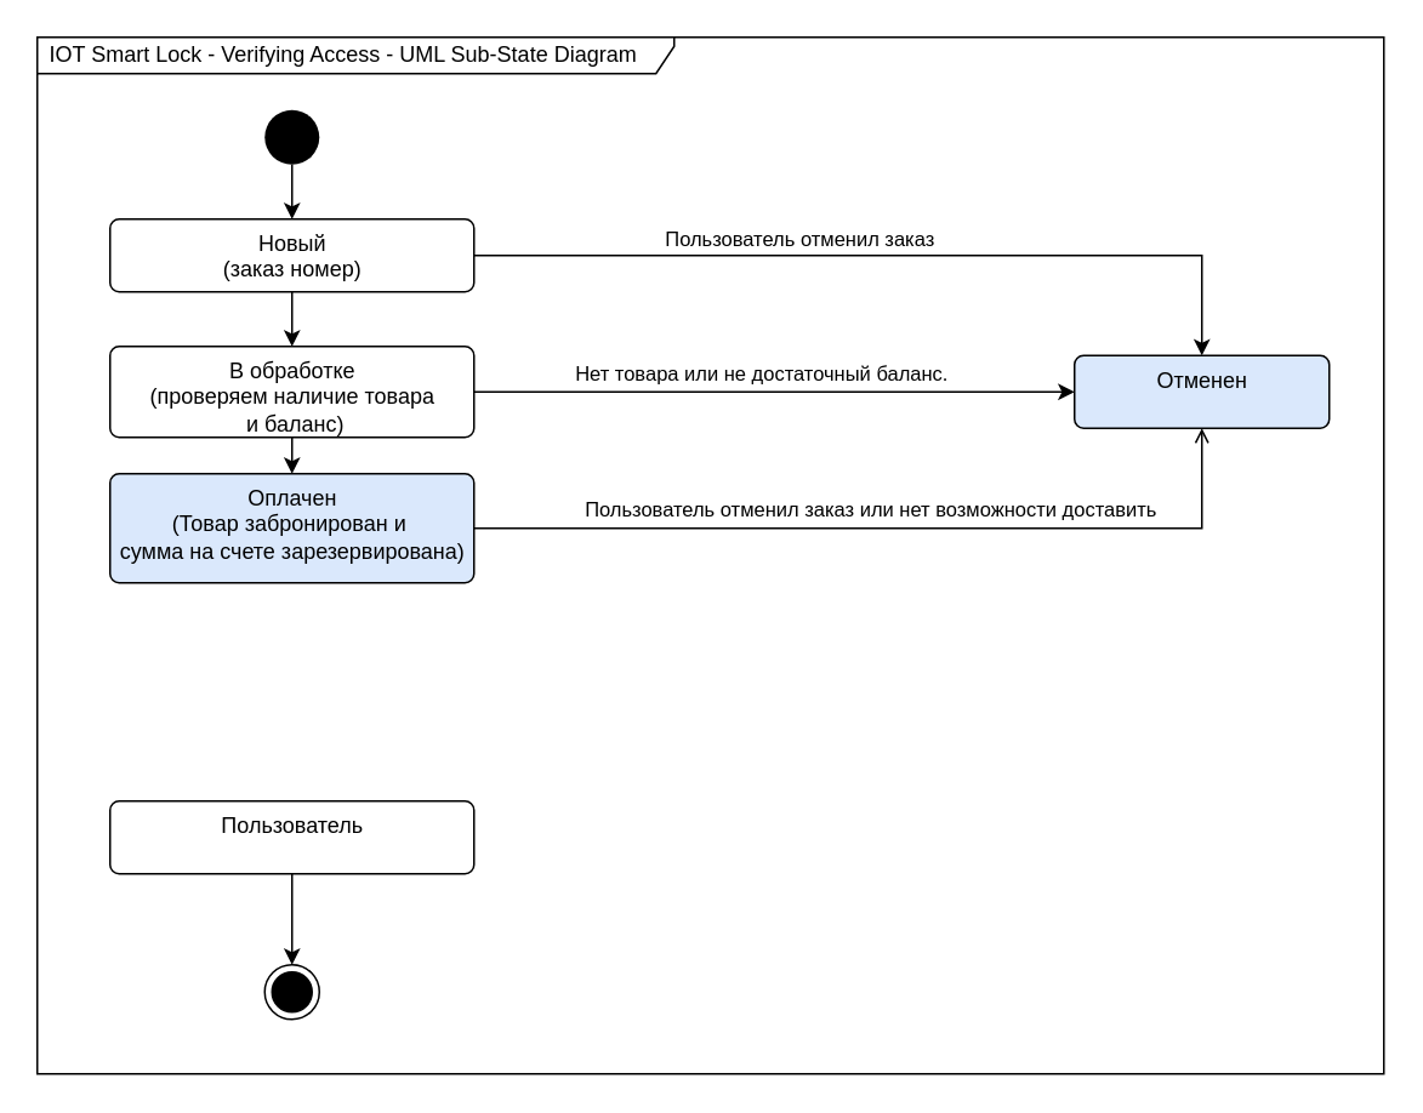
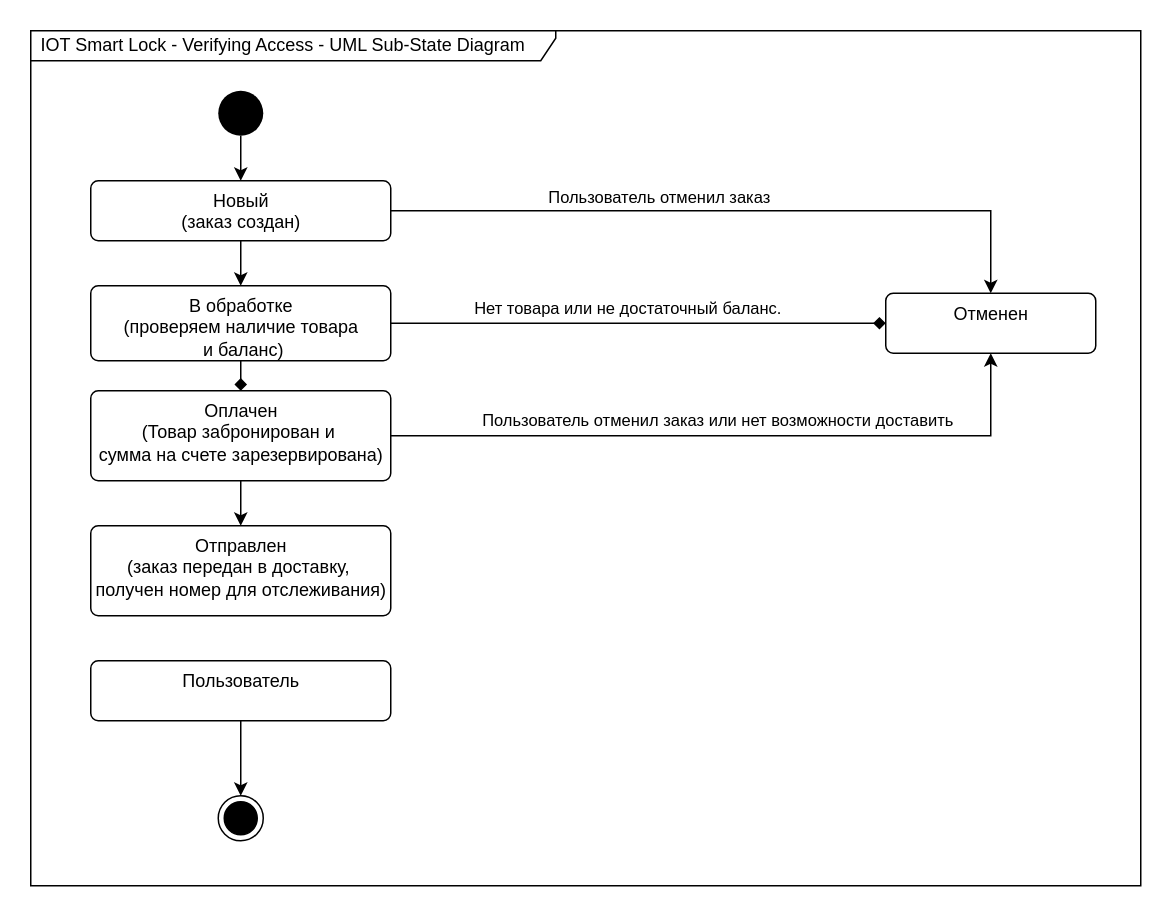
- <mxCell id="8" value="Новый&lt;br&gt;(заказ номер)" style="html=1;align=center;verticalAlign=top;rounded=1;absoluteArcSize=1;arcSize=10;dashed=0;" parent="1" vertex="1"><mxGeometry x="60" y="120" width="200" height="40" as="geometry" /></mxCell>
+ <mxCell id="8" value="Новый&lt;br&gt;(заказ создан)" style="html=1;align=center;verticalAlign=top;rounded=1;absoluteArcSize=1;arcSize=10;dashed=0;" parent="1" vertex="1"><mxGeometry x="60" y="120" width="200" height="40" as="geometry" /></mxCell>
- <mxCell id="15" value="Нет товара или не достаточный баланс." style="edgeStyle=orthogonalEdgeStyle;rounded=0;orthogonalLoop=1;jettySize=auto;html=1;entryX=0;entryY=0.5;entryDx=0;entryDy=0;exitX=1;exitY=0.5;exitDx=0;exitDy=0;" edge="1" parent="1" source="9" target="12"><mxGeometry x="-0.043" y="10" relative="1" as="geometry"><mxPoint as="offset" /><mxPoint x="570" y="140" as="sourcePoint" /><mxPoint x="181" y="511" as="targetPoint" /><Array as="points" /></mxGeometry></mxCell>
+ <mxCell id="15" value="Нет товара или не достаточный баланс." style="edgeStyle=orthogonalEdgeStyle;rounded=0;orthogonalLoop=1;jettySize=auto;html=1;entryX=0;entryY=0.5;entryDx=0;entryDy=0;exitX=1;exitY=0.5;exitDx=0;exitDy=0;endArrow=diamond;" edge="1" parent="1" source="9" target="12"><mxGeometry x="-0.043" y="10" relative="1" as="geometry"><mxPoint as="offset" /><mxPoint x="570" y="140" as="sourcePoint" /><mxPoint x="181" y="511" as="targetPoint" /><Array as="points" /></mxGeometry></mxCell>
- <mxCell id="12" value="Отменен" style="html=1;align=center;verticalAlign=top;rounded=1;absoluteArcSize=1;arcSize=10;dashed=0;fillColor=#dae8fc;" parent="1" vertex="1"><mxGeometry x="590" y="195" width="140" height="40" as="geometry" /></mxCell>
+ <mxCell id="12" value="Отменен" style="html=1;align=center;verticalAlign=top;rounded=1;absoluteArcSize=1;arcSize=10;dashed=0;" parent="1" vertex="1"><mxGeometry x="590" y="195" width="140" height="40" as="geometry" /></mxCell>
- <mxCell id="17" value="Пользователь отменил заказ или нет возможности доставить" style="edgeStyle=orthogonalEdgeStyle;rounded=0;orthogonalLoop=1;jettySize=auto;html=1;entryX=0.5;entryY=1;entryDx=0;entryDy=0;exitX=1;exitY=0.5;exitDx=0;exitDy=0;endArrow=open;" edge="1" parent="1" source="11" target="12"><mxGeometry x="-0.043" y="10" relative="1" as="geometry"><mxPoint as="offset" /><mxPoint x="290" y="405" as="sourcePoint" /><mxPoint x="690" y="400" as="targetPoint" /><Array as="points"><mxPoint x="660" y="290" /></Array></mxGeometry></mxCell>
+ <mxCell id="17" value="Пользователь отменил заказ или нет возможности доставить" style="edgeStyle=orthogonalEdgeStyle;rounded=0;orthogonalLoop=1;jettySize=auto;html=1;entryX=0.5;entryY=1;entryDx=0;entryDy=0;exitX=1;exitY=0.5;exitDx=0;exitDy=0;" edge="1" parent="1" source="11" target="12"><mxGeometry x="-0.043" y="10" relative="1" as="geometry"><mxPoint as="offset" /><mxPoint x="290" y="405" as="sourcePoint" /><mxPoint x="690" y="400" as="targetPoint" /><Array as="points"><mxPoint x="660" y="290" /></Array></mxGeometry></mxCell>
- <mxCell id="16" value="" style="edgeStyle=orthogonalEdgeStyle;rounded=0;orthogonalLoop=1;jettySize=auto;html=1;exitX=0.5;exitY=1;exitDx=0;exitDy=0;entryX=0.5;entryY=0;entryDx=0;entryDy=0;" edge="1" parent="1" source="9" target="11"><mxGeometry x="-0.259" y="20" relative="1" as="geometry"><mxPoint as="offset" /><mxPoint x="170" y="170" as="sourcePoint" /><mxPoint x="170" y="280" as="targetPoint" /></mxGeometry></mxCell>
+ <mxCell id="16" value="" style="edgeStyle=orthogonalEdgeStyle;rounded=0;orthogonalLoop=1;jettySize=auto;html=1;exitX=0.5;exitY=1;exitDx=0;exitDy=0;entryX=0.5;entryY=0;entryDx=0;entryDy=0;endArrow=diamond;" edge="1" parent="1" source="9" target="11"><mxGeometry x="-0.259" y="20" relative="1" as="geometry"><mxPoint as="offset" /><mxPoint x="170" y="170" as="sourcePoint" /><mxPoint x="170" y="280" as="targetPoint" /></mxGeometry></mxCell>
- <mxCell id="11" value="Оплачен&lt;div&gt;(Товар забронирован&amp;nbsp;&lt;span style=&quot;background-color: transparent; color: light-dark(rgb(0, 0, 0), rgb(255, 255, 255));&quot;&gt;и&amp;nbsp;&lt;/span&gt;&lt;/div&gt;&lt;div&gt;&lt;span style=&quot;background-color: transparent; color: light-dark(rgb(0, 0, 0), rgb(255, 255, 255));&quot;&gt;сумма на счете зарезервирована)&lt;/span&gt;&lt;/div&gt;" style="html=1;align=center;verticalAlign=top;rounded=1;absoluteArcSize=1;arcSize=10;dashed=0;fillColor=#dae8fc;" parent="1" vertex="1"><mxGeometry x="60" y="260" width="200" height="60" as="geometry" /></mxCell>
+ <mxCell id="11" value="Оплачен&lt;div&gt;(Товар забронирован&amp;nbsp;&lt;span style=&quot;background-color: transparent; color: light-dark(rgb(0, 0, 0), rgb(255, 255, 255));&quot;&gt;и&amp;nbsp;&lt;/span&gt;&lt;/div&gt;&lt;div&gt;&lt;span style=&quot;background-color: transparent; color: light-dark(rgb(0, 0, 0), rgb(255, 255, 255));&quot;&gt;сумма на счете зарезервирована)&lt;/span&gt;&lt;/div&gt;" style="html=1;align=center;verticalAlign=top;rounded=1;absoluteArcSize=1;arcSize=10;dashed=0;" parent="1" vertex="1"><mxGeometry x="60" y="260" width="200" height="60" as="geometry" /></mxCell>
+ <mxCell id="10" value="" style="edgeStyle=orthogonalEdgeStyle;rounded=0;orthogonalLoop=1;jettySize=auto;html=1;" edge="1" parent="1" source="11" target="13"><mxGeometry relative="1" as="geometry" /></mxCell>
+ <mxCell id="13" value="Отправлен&lt;div&gt;(заказ передан в доставку,&amp;nbsp;&lt;/div&gt;&lt;div&gt;получен номер для отслеживания)&lt;/div&gt;" style="html=1;align=center;verticalAlign=top;rounded=1;absoluteArcSize=1;arcSize=10;dashed=0;" parent="1" vertex="1"><mxGeometry x="60" y="350" width="200" height="60" as="geometry" /></mxCell>
